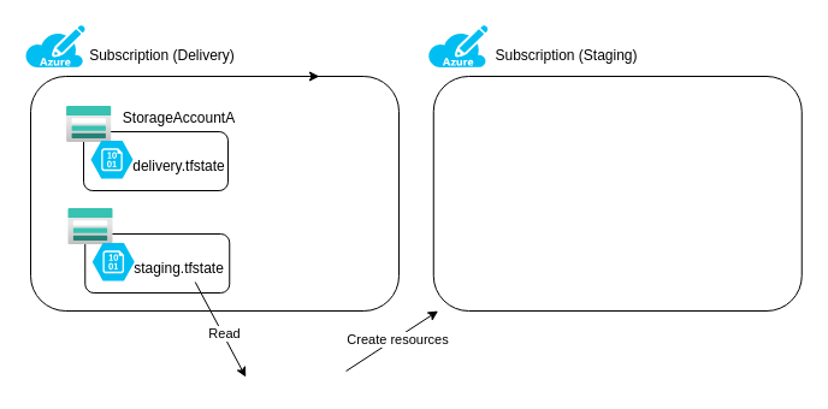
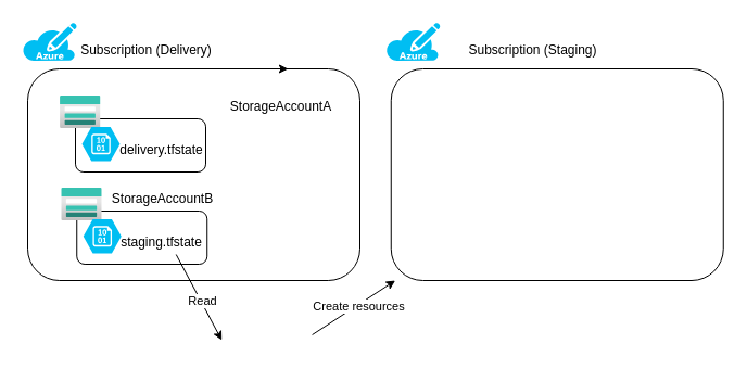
- <mxCell id="16" value="Subscription (Staging)" style="text;html=1;align=center;verticalAlign=middle;resizable=0;points=[];autosize=1;" vertex="1" parent="1"><mxGeometry x="405" y="35.5" width="130" height="20" as="geometry" /></mxCell>
+ <mxCell id="16" value="Subscription (Staging)" style="text;html=1;align=center;verticalAlign=middle;resizable=0;points=[];autosize=1;" vertex="1" parent="1"><mxGeometry x="425" y="35.5" width="130" height="20" as="geometry" /></mxCell>
- <mxCell id="8" value="StorageAccountA" style="text;html=1;align=center;verticalAlign=middle;resizable=0;points=[];autosize=1;" vertex="1" parent="1"><mxGeometry x="92.5" y="88" width="110" height="20" as="geometry" /></mxCell>
+ <mxCell id="8" value="StorageAccountA" style="text;html=1;align=center;verticalAlign=middle;resizable=0;points=[];autosize=1;" vertex="1" parent="1"><mxGeometry x="202.5" y="88" width="110" height="20" as="geometry" /></mxCell>
+ <mxCell id="12" value="StorageAccountB" style="text;html=1;align=center;verticalAlign=middle;resizable=0;points=[];autosize=1;" vertex="1" parent="1"><mxGeometry x="93.75" y="173" width="110" height="20" as="geometry" /></mxCell>
